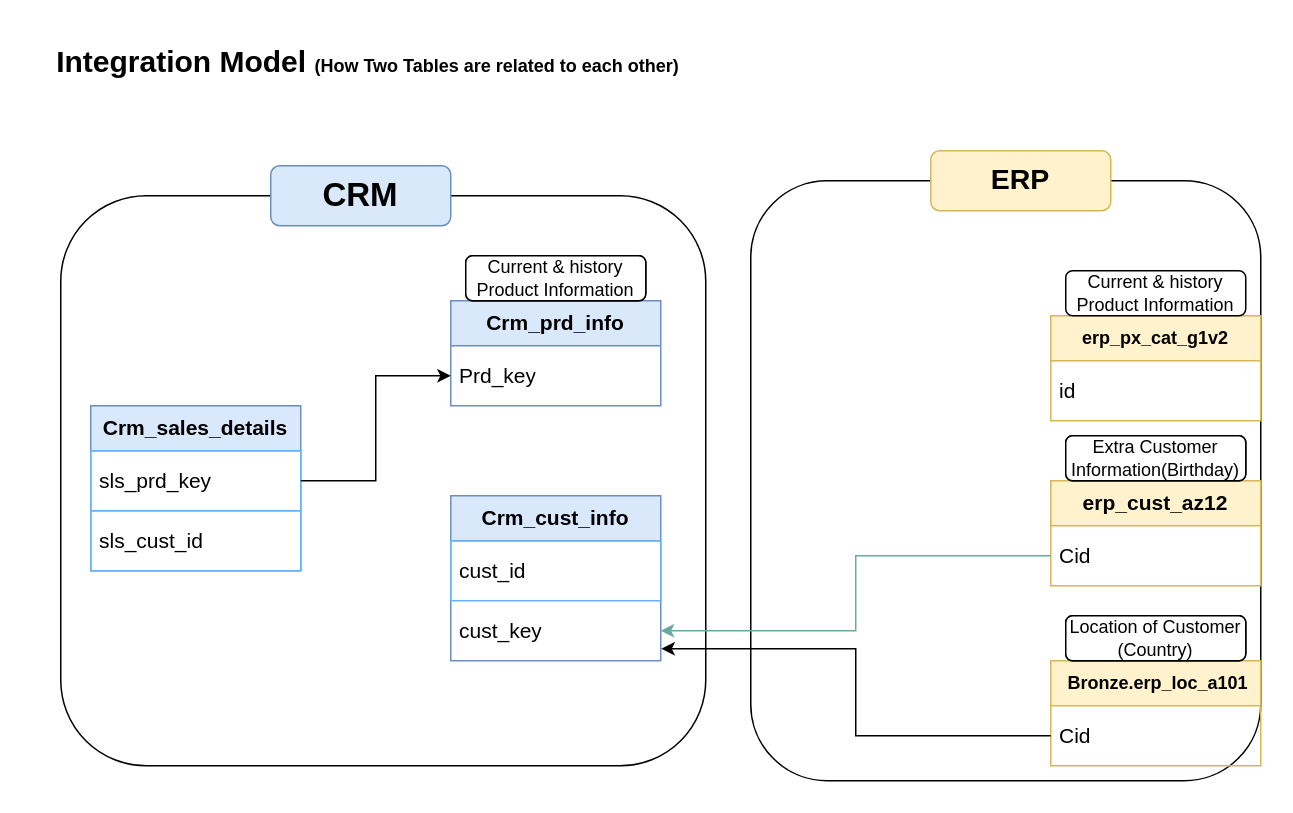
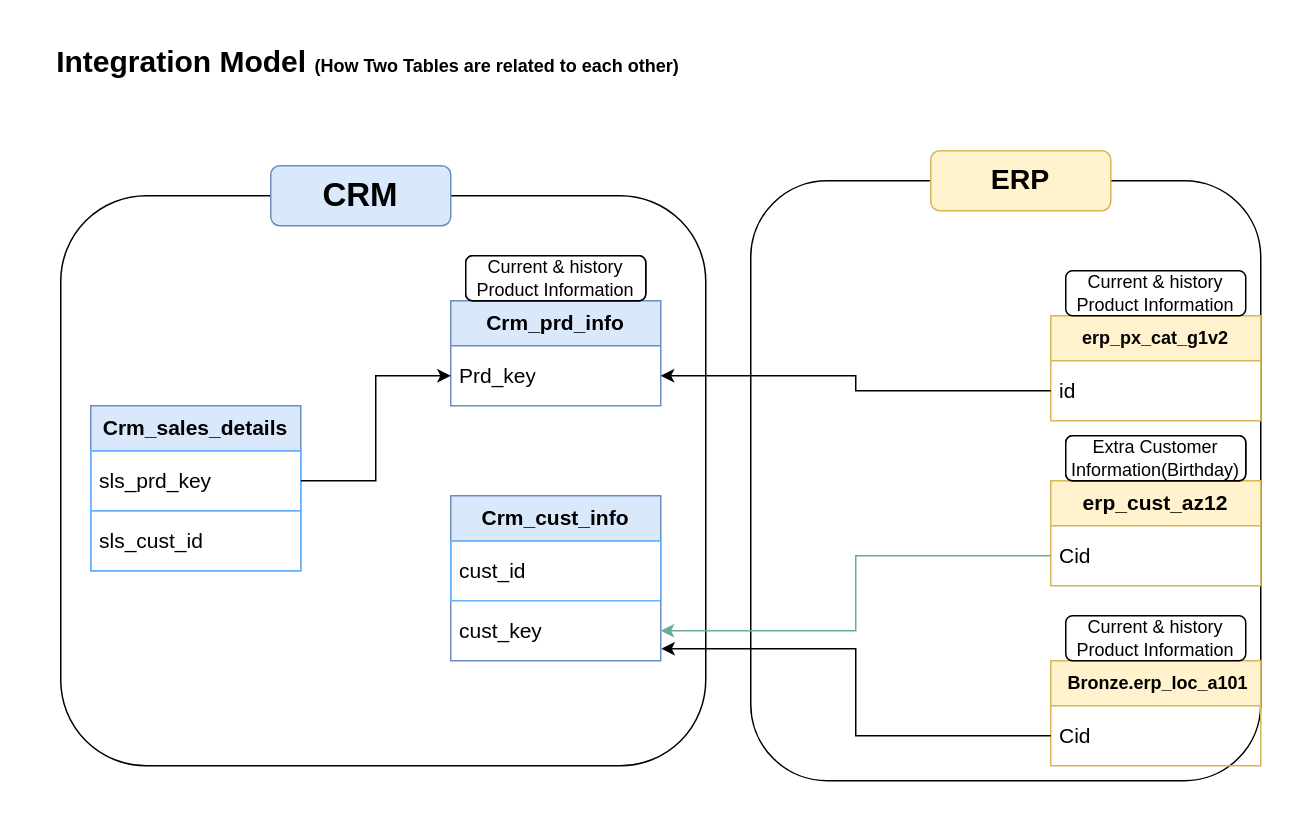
+ <mxCell id="36" style="edgeStyle=orthogonalEdgeStyle;rounded=0;orthogonalLoop=1;jettySize=auto;html=1;exitX=0;exitY=0.5;exitDx=0;exitDy=0;strokeColor=#000000;" parent="1" source="34" target="7" edge="1"><mxGeometry relative="1" as="geometry" /></mxCell>
- <mxCell id="30" value="Location of Customer&lt;div&gt;&lt;span style=&quot;background-color: transparent; color: light-dark(rgb(0, 0, 0), rgb(255, 255, 255));&quot;&gt;(Country)&lt;/span&gt;&lt;/div&gt;" style="rounded=1;whiteSpace=wrap;html=1;" parent="26" vertex="1"><mxGeometry x="10" width="120" height="30" as="geometry" /></mxCell>
